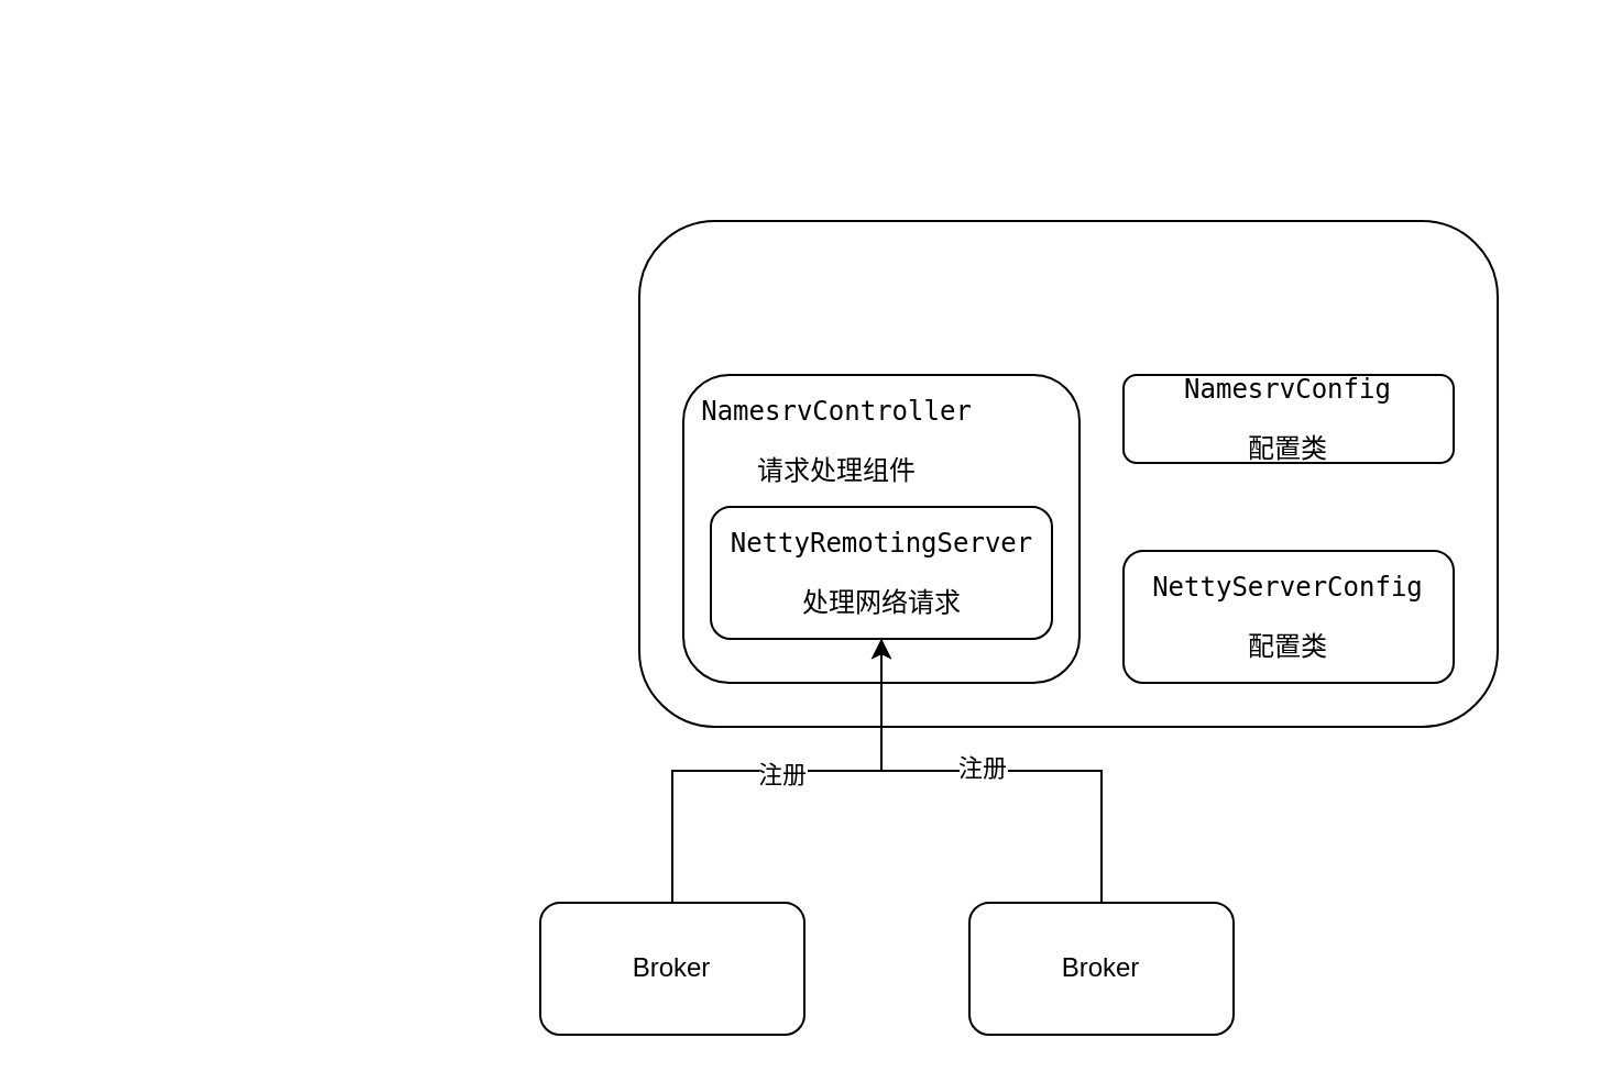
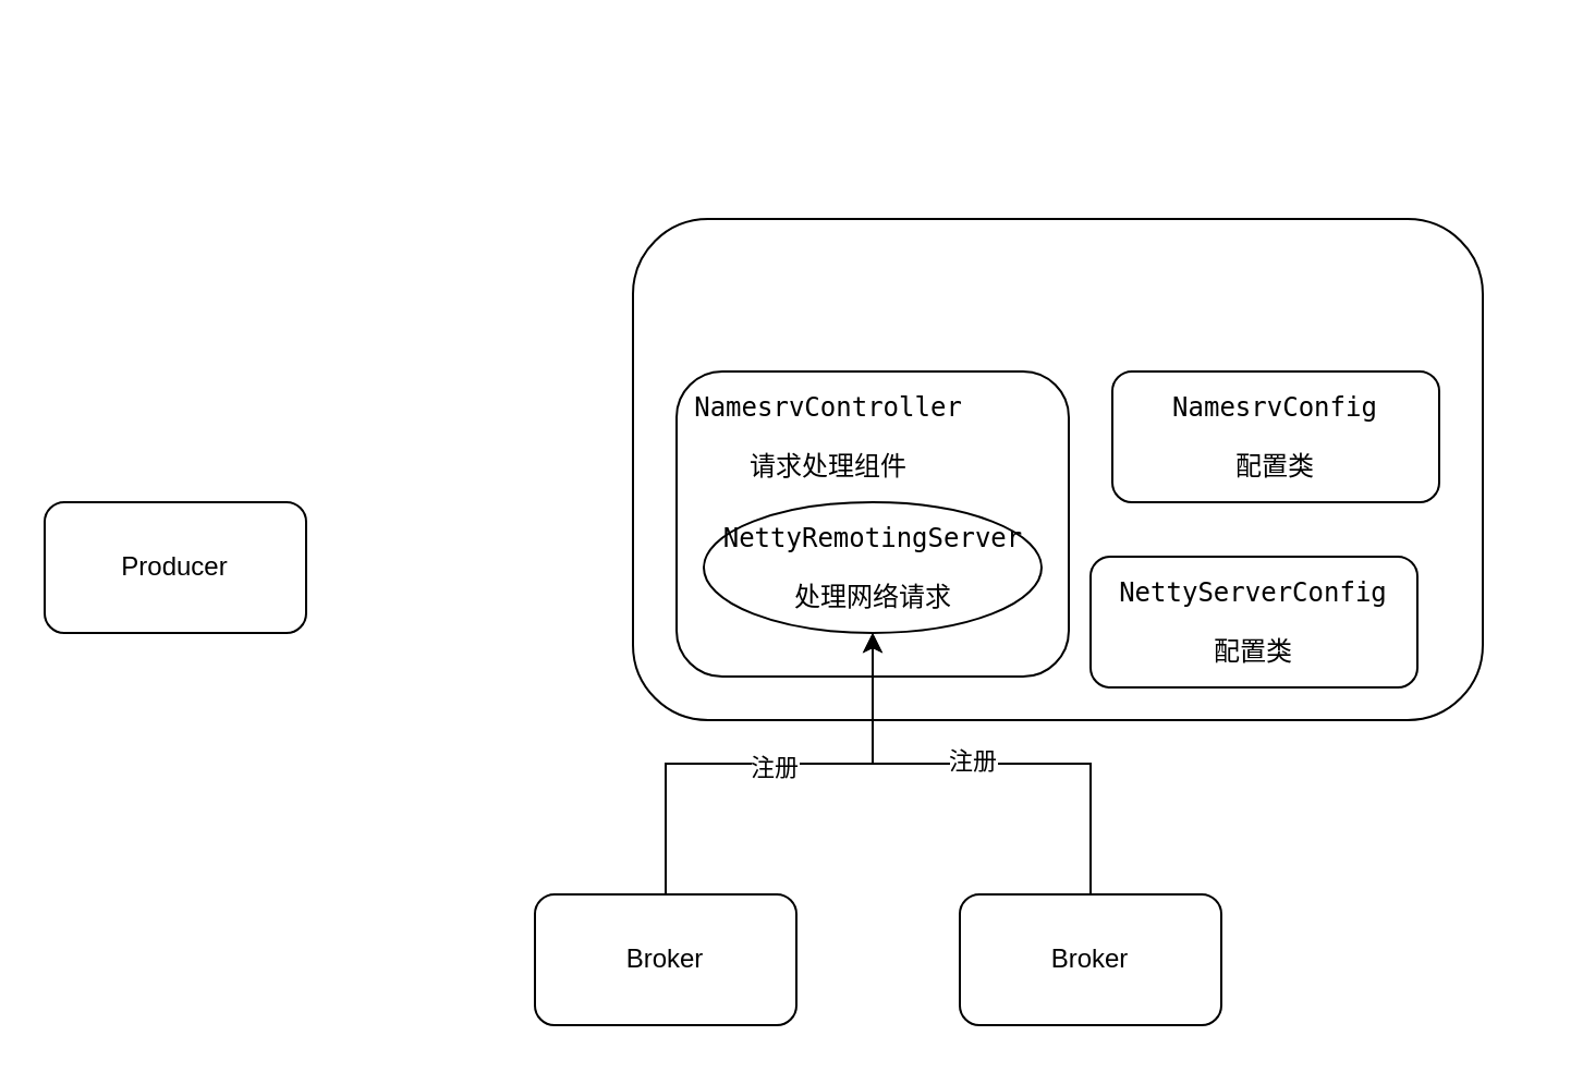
- <mxCell id="14" value="&lt;pre&gt;NamesrvConfig&lt;/pre&gt;&lt;pre&gt;配置类&lt;/pre&gt;" style="rounded=1;whiteSpace=wrap;html=1;" vertex="1" parent="1"><mxGeometry x="510" y="170" width="150" height="40" as="geometry" /></mxCell>
+ <mxCell id="14" value="&lt;pre&gt;NamesrvConfig&lt;/pre&gt;&lt;pre&gt;配置类&lt;/pre&gt;" style="rounded=1;whiteSpace=wrap;html=1;" vertex="1" parent="1"><mxGeometry x="510" y="170" width="150" height="60" as="geometry" /></mxCell>
+ <mxCell id="10" value="Producer" style="rounded=1;whiteSpace=wrap;html=1;" vertex="1" parent="1"><mxGeometry x="20" y="230" width="120" height="60" as="geometry" /></mxCell>
- <mxCell id="12" value="&lt;pre&gt;NettyRemotingServer&lt;/pre&gt;&lt;pre&gt;处理网络请求&lt;/pre&gt;" style="rounded=1;whiteSpace=wrap;html=1;" vertex="1" parent="1"><mxGeometry x="322.5" y="230" width="155" height="60" as="geometry" /></mxCell>
+ <mxCell id="12" value="&lt;pre&gt;NettyRemotingServer&lt;/pre&gt;&lt;pre&gt;处理网络请求&lt;/pre&gt;" style="ellipse;whiteSpace=wrap;html=1;" vertex="1" parent="1"><mxGeometry x="322.5" y="230" width="155" height="60" as="geometry" /></mxCell>
- <mxCell id="15" value="&lt;pre&gt;&lt;pre&gt;NettyServerConfig&lt;/pre&gt;&lt;pre&gt;配置类&lt;/pre&gt;&lt;/pre&gt;" style="rounded=1;whiteSpace=wrap;html=1;" vertex="1" parent="1"><mxGeometry x="510" y="250" width="150" height="60" as="geometry" /></mxCell>
+ <mxCell id="15" value="&lt;pre&gt;&lt;pre&gt;NettyServerConfig&lt;/pre&gt;&lt;pre&gt;配置类&lt;/pre&gt;&lt;/pre&gt;" style="rounded=1;whiteSpace=wrap;html=1;" vertex="1" parent="1"><mxGeometry x="500" y="255" width="150" height="60" as="geometry" /></mxCell>
